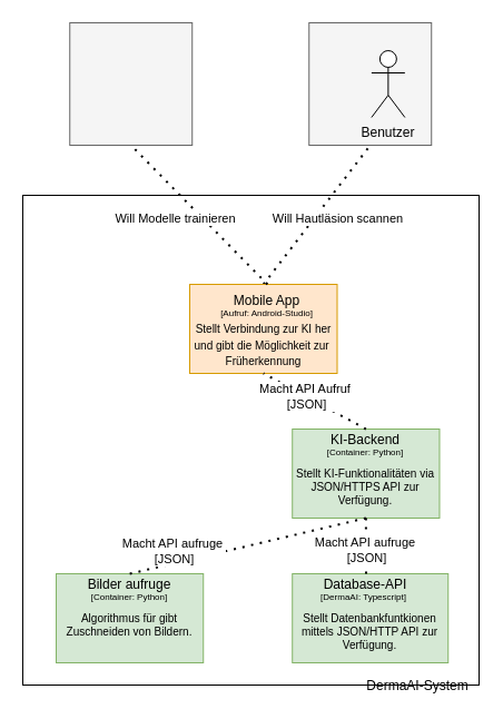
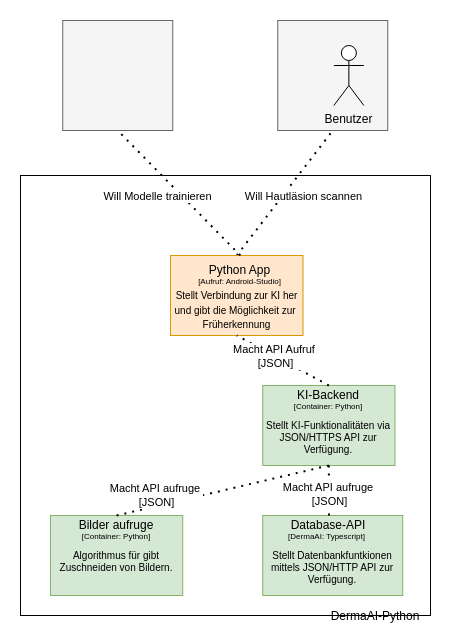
- <mxCell id="9" value="&lt;font style=&quot;font-size: 12px;&quot;&gt;Mobile App&lt;/font&gt;" style="text;html=1;align=center;verticalAlign=middle;whiteSpace=wrap;rounded=0;fontSize=9;" parent="1" vertex="1"><mxGeometry x="197.36" y="255" width="85" height="30" as="geometry" /></mxCell>
+ <mxCell id="9" value="&lt;font style=&quot;font-size: 12px;&quot;&gt;Python App&lt;/font&gt;" style="text;html=1;align=center;verticalAlign=middle;whiteSpace=wrap;rounded=0;fontSize=9;" parent="1" vertex="1"><mxGeometry x="197.36" y="255" width="85" height="30" as="geometry" /></mxCell>
- <mxCell id="24" value="DermaAI-System" style="text;html=1;align=center;verticalAlign=middle;whiteSpace=wrap;rounded=0;" parent="1" vertex="1"><mxGeometry x="320" y="615" width="110" as="geometry" /></mxCell>
+ <mxCell id="24" value="DermaAI-Python" style="text;html=1;align=center;verticalAlign=middle;whiteSpace=wrap;rounded=0;" parent="1" vertex="1"><mxGeometry x="320" y="615" width="110" as="geometry" /></mxCell>
